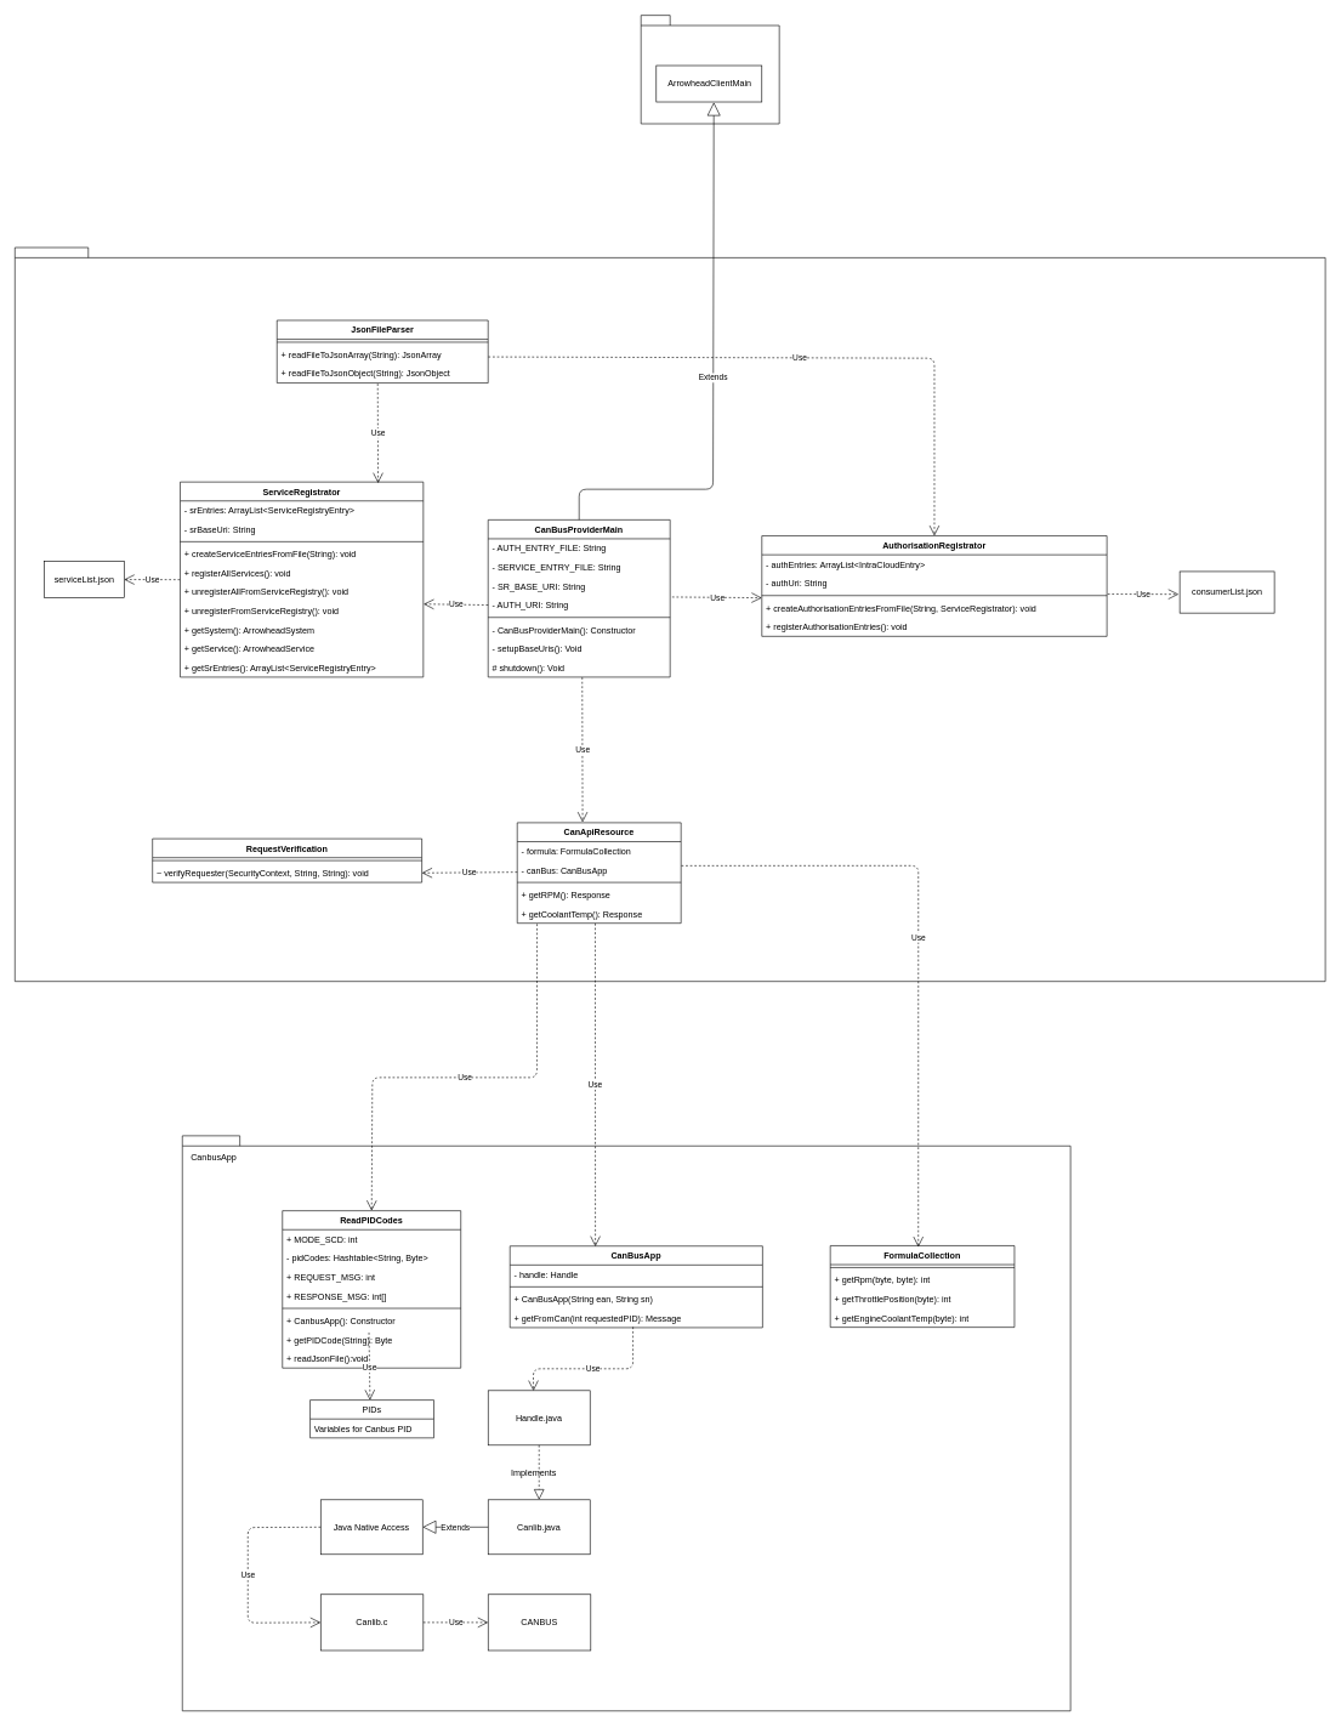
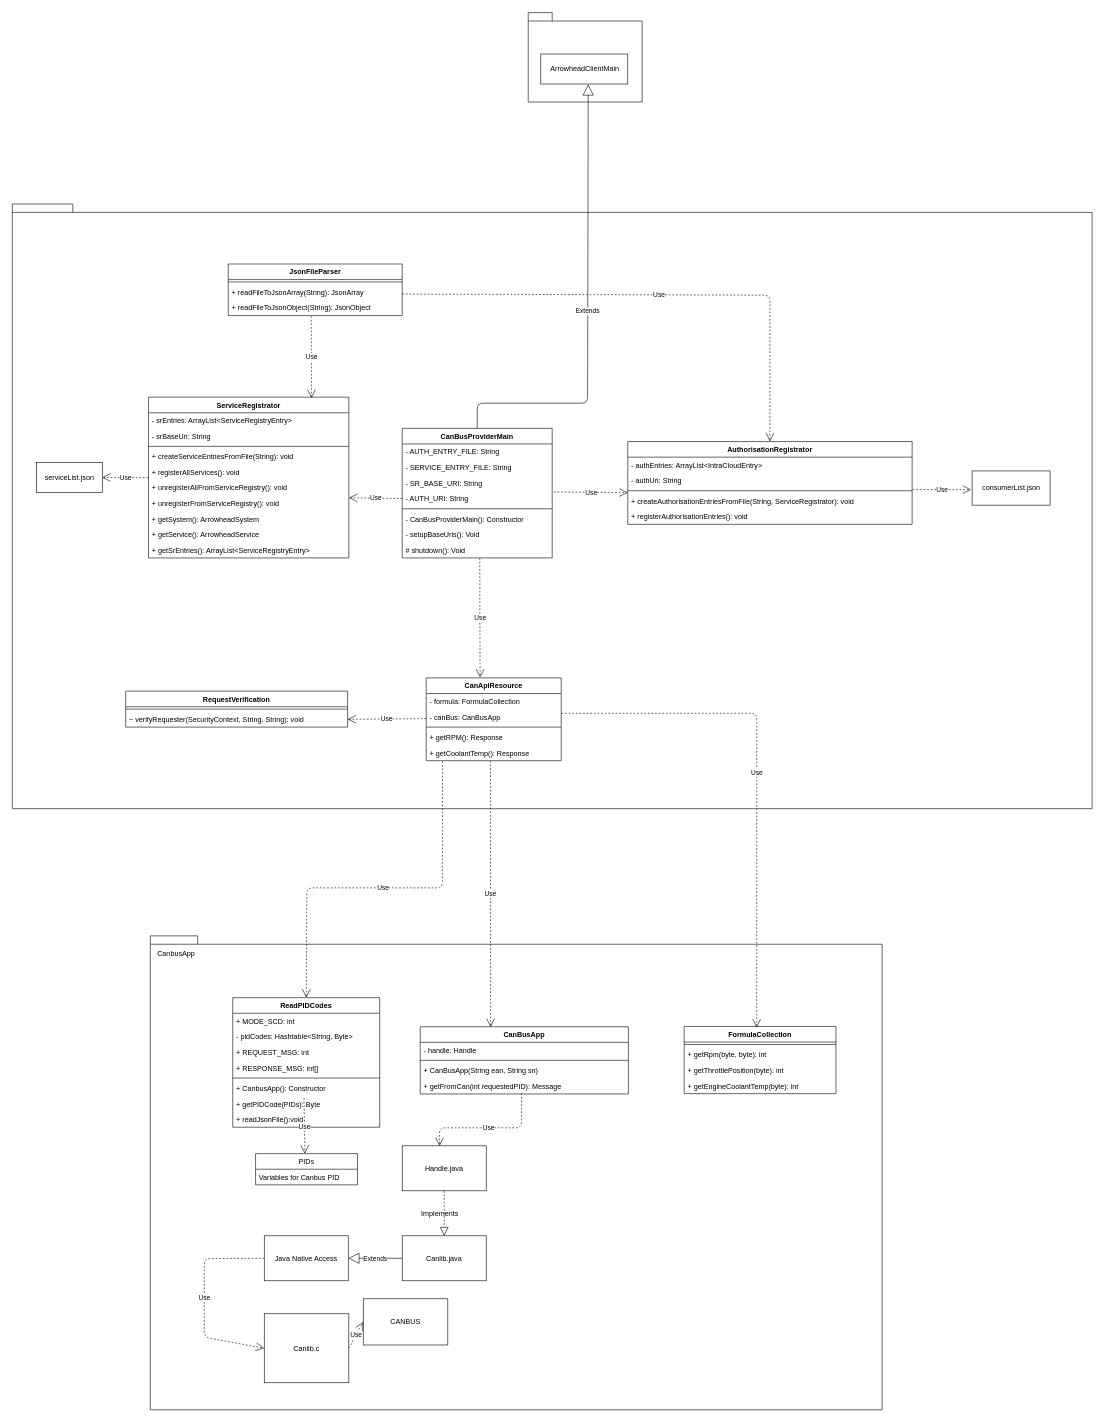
- <mxCell id="30" value="+ getPIDCode(String): Byte" style="text;strokeColor=none;fillColor=none;align=left;verticalAlign=top;spacingLeft=4;spacingRight=4;overflow=hidden;rotatable=0;points=[[0,0.5],[1,0.5]];portConstraint=eastwest;" vertex="1" parent="23"><mxGeometry y="164" width="245" height="26" as="geometry" /></mxCell>
+ <mxCell id="30" value="+ getPIDCode(PIDs): Byte" style="text;strokeColor=none;fillColor=none;align=left;verticalAlign=top;spacingLeft=4;spacingRight=4;overflow=hidden;rotatable=0;points=[[0,0.5],[1,0.5]];portConstraint=eastwest;" vertex="1" parent="23"><mxGeometry y="164" width="245" height="26" as="geometry" /></mxCell>
- <mxCell id="13" value="Canlib.c" style="rounded=0;whiteSpace=wrap;html=1;" parent="1" vertex="1"><mxGeometry x="440" y="2189" width="141" height="77" as="geometry" /></mxCell>
+ <mxCell id="13" value="Canlib.c" style="rounded=0;whiteSpace=wrap;html=1;" parent="1" vertex="1"><mxGeometry x="440" y="2189" width="141" height="115" as="geometry" /></mxCell>
- <mxCell id="14" value="CANBUS" style="rounded=0;whiteSpace=wrap;html=1;" parent="1" vertex="1"><mxGeometry x="670" y="2189" width="141" height="77" as="geometry" /></mxCell>
+ <mxCell id="14" value="CANBUS" style="rounded=0;whiteSpace=wrap;html=1;" parent="1" vertex="1"><mxGeometry x="605" y="2164" width="141" height="77" as="geometry" /></mxCell>
